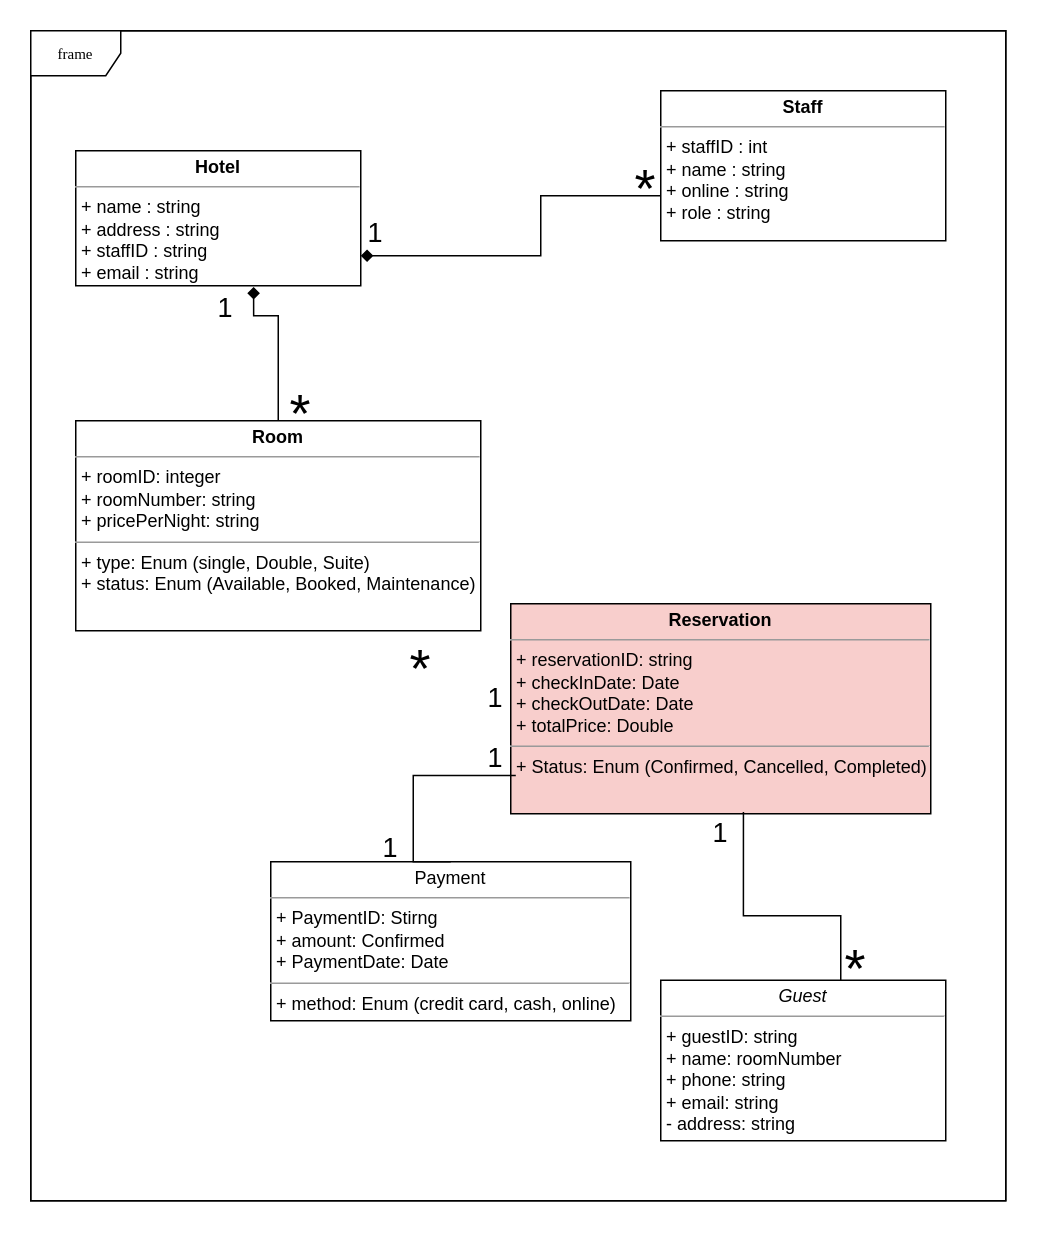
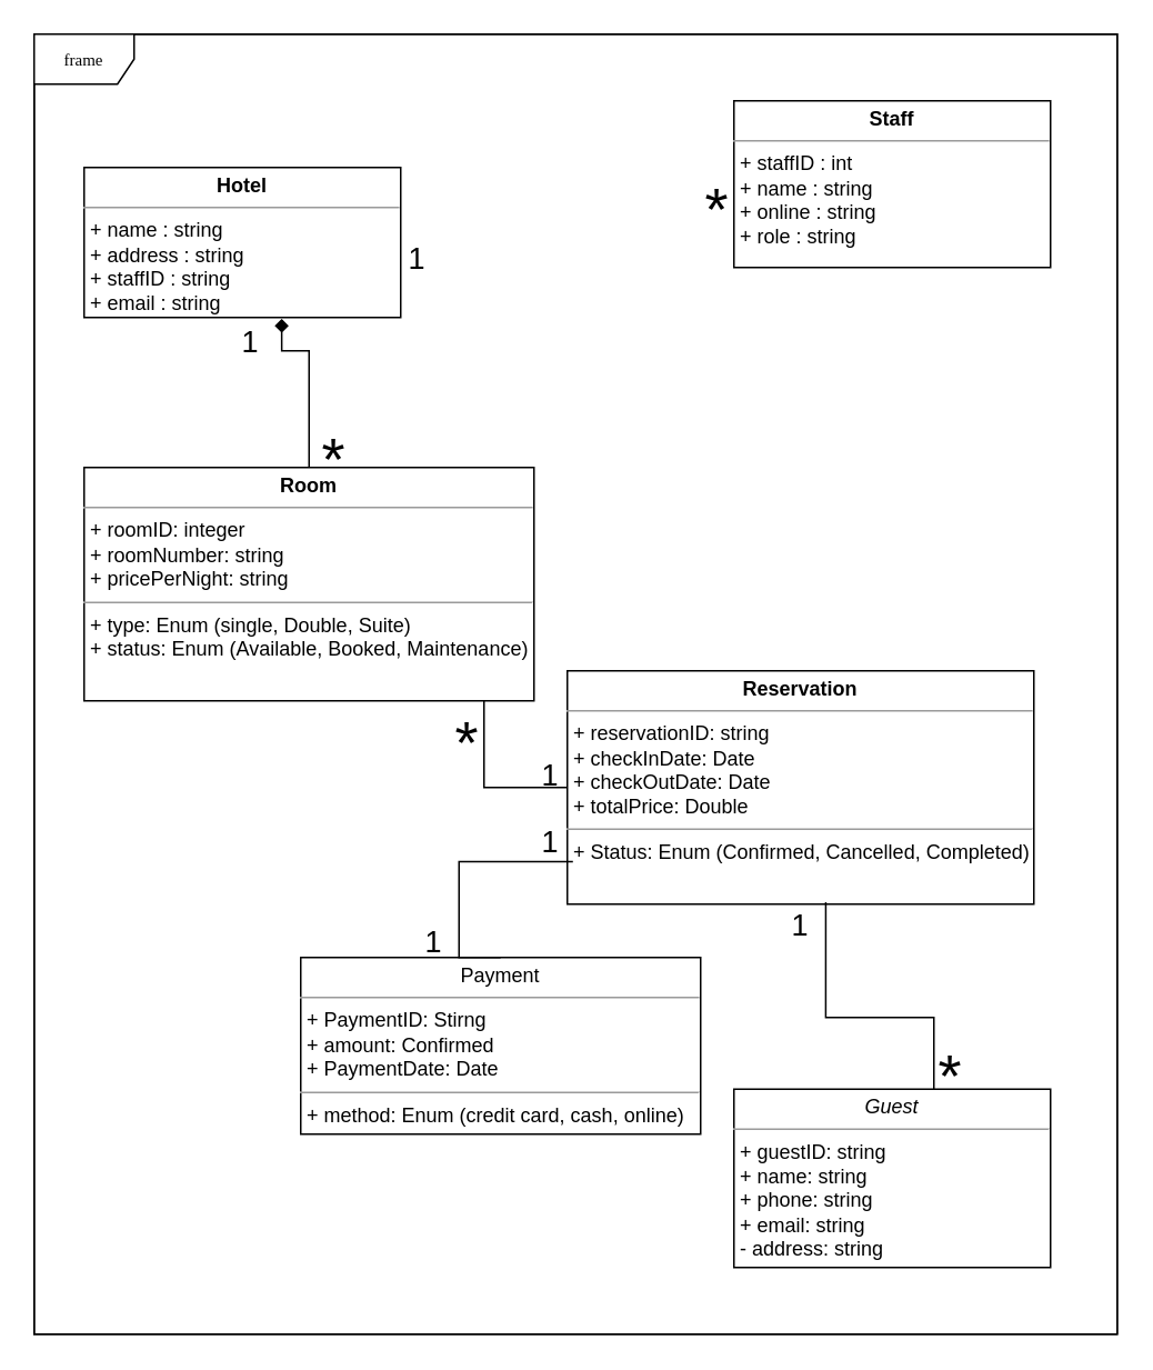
- <mxCell id="9" style="edgeStyle=orthogonalEdgeStyle;rounded=0;html=1;labelBackgroundColor=none;startFill=1;endArrow=none;endFill=0;endSize=10;fontFamily=Verdana;fontSize=10;startArrow=diamond;" edge="1" parent="1" source="10" target="7"><mxGeometry relative="1" as="geometry"><Array as="points"><mxPoint x="360" y="170" /><mxPoint x="360" y="130" /></Array></mxGeometry></mxCell>
+ <mxCell id="11" style="edgeStyle=orthogonalEdgeStyle;rounded=0;html=1;labelBackgroundColor=none;startFill=0;endArrow=none;endFill=0;endSize=10;fontFamily=Verdana;fontSize=10;" edge="1" parent="1" source="13" target="5"><mxGeometry relative="1" as="geometry"><Array as="points"><mxPoint x="290" y="410" /><mxPoint x="290" y="472" /></Array></mxGeometry></mxCell>
- <mxCell id="5" value="&lt;p style=&quot;margin:0px;margin-top:4px;text-align:center;&quot;&gt;&lt;b&gt;Reservation&lt;/b&gt;&lt;/p&gt;&lt;hr size=&quot;1&quot;&gt;&lt;p style=&quot;margin:0px;margin-left:4px;&quot;&gt;+ reservationID: string&lt;/p&gt;&lt;p style=&quot;margin:0px;margin-left:4px;&quot;&gt;+ checkInDate: Date&lt;br&gt;+ checkOutDate: Date&lt;/p&gt;&lt;p style=&quot;margin:0px;margin-left:4px;&quot;&gt;+ totalPrice: Double&lt;/p&gt;&lt;hr size=&quot;1&quot;&gt;&lt;p style=&quot;margin:0px;margin-left:4px;&quot;&gt;+ Status: Enum (Confirmed, Cancelled, Completed)&lt;br&gt;&lt;/p&gt;" style="verticalAlign=top;align=left;overflow=fill;fontSize=12;fontFamily=Helvetica;html=1;rounded=0;shadow=0;comic=0;labelBackgroundColor=none;strokeWidth=1;fillColor=#f8cecc;" vertex="1" parent="1"><mxGeometry x="340" y="402" width="280" height="140" as="geometry" /></mxCell>
+ <mxCell id="5" value="&lt;p style=&quot;margin:0px;margin-top:4px;text-align:center;&quot;&gt;&lt;b&gt;Reservation&lt;/b&gt;&lt;/p&gt;&lt;hr size=&quot;1&quot;&gt;&lt;p style=&quot;margin:0px;margin-left:4px;&quot;&gt;+ reservationID: string&lt;/p&gt;&lt;p style=&quot;margin:0px;margin-left:4px;&quot;&gt;+ checkInDate: Date&lt;br&gt;+ checkOutDate: Date&lt;/p&gt;&lt;p style=&quot;margin:0px;margin-left:4px;&quot;&gt;+ totalPrice: Double&lt;/p&gt;&lt;hr size=&quot;1&quot;&gt;&lt;p style=&quot;margin:0px;margin-left:4px;&quot;&gt;+ Status: Enum (Confirmed, Cancelled, Completed)&lt;br&gt;&lt;/p&gt;" style="verticalAlign=top;align=left;overflow=fill;fontSize=12;fontFamily=Helvetica;html=1;rounded=0;shadow=0;comic=0;labelBackgroundColor=none;strokeWidth=1" vertex="1" parent="1"><mxGeometry x="340" y="402" width="280" height="140" as="geometry" /></mxCell>
- <mxCell id="4" value="&lt;p style=&quot;margin:0px;margin-top:4px;text-align:center;&quot;&gt;&lt;i&gt;Guest&lt;/i&gt;&lt;/p&gt;&lt;hr size=&quot;1&quot;&gt;&lt;p style=&quot;margin:0px;margin-left:4px;&quot;&gt;+ guestID: string&lt;br&gt;+ name: roomNumber&lt;/p&gt;&lt;p style=&quot;margin:0px;margin-left:4px;&quot;&gt;+ phone: string&lt;/p&gt;&lt;p style=&quot;margin:0px;margin-left:4px;&quot;&gt;+ email: string&lt;/p&gt;&lt;p style=&quot;margin:0px;margin-left:4px;&quot;&gt;- address: string&lt;/p&gt;" style="verticalAlign=top;align=left;overflow=fill;fontSize=12;fontFamily=Helvetica;html=1;rounded=0;shadow=0;comic=0;labelBackgroundColor=none;strokeWidth=1" vertex="1" parent="1"><mxGeometry x="440" y="653" width="190" height="107" as="geometry" /></mxCell>
+ <mxCell id="4" value="&lt;p style=&quot;margin:0px;margin-top:4px;text-align:center;&quot;&gt;&lt;i&gt;Guest&lt;/i&gt;&lt;/p&gt;&lt;hr size=&quot;1&quot;&gt;&lt;p style=&quot;margin:0px;margin-left:4px;&quot;&gt;+ guestID: string&lt;br&gt;+ name: string&lt;/p&gt;&lt;p style=&quot;margin:0px;margin-left:4px;&quot;&gt;+ phone: string&lt;/p&gt;&lt;p style=&quot;margin:0px;margin-left:4px;&quot;&gt;+ email: string&lt;/p&gt;&lt;p style=&quot;margin:0px;margin-left:4px;&quot;&gt;- address: string&lt;/p&gt;" style="verticalAlign=top;align=left;overflow=fill;fontSize=12;fontFamily=Helvetica;html=1;rounded=0;shadow=0;comic=0;labelBackgroundColor=none;strokeWidth=1" vertex="1" parent="1"><mxGeometry x="440" y="653" width="190" height="107" as="geometry" /></mxCell>
